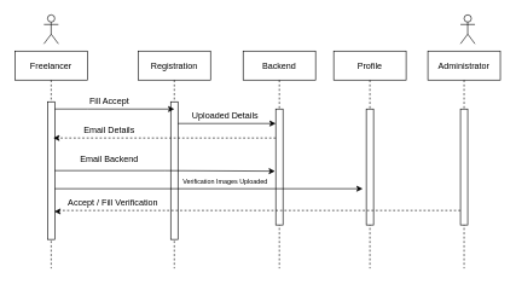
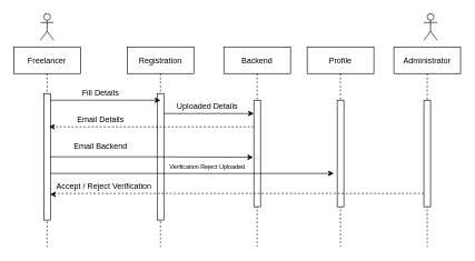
- <mxCell id="17" value="Fill Accept" style="text;html=1;align=center;verticalAlign=middle;resizable=0;points=[];autosize=1;strokeColor=none;fillColor=none;" vertex="1" parent="1"><mxGeometry x="110" y="125" width="80" height="30" as="geometry" /></mxCell>
+ <mxCell id="17" value="Fill Details" style="text;html=1;align=center;verticalAlign=middle;resizable=0;points=[];autosize=1;strokeColor=none;fillColor=none;" vertex="1" parent="1"><mxGeometry x="110" y="125" width="80" height="30" as="geometry" /></mxCell>
- <mxCell id="14" value="Verification Images Uploaded" style="text;html=1;align=center;verticalAlign=middle;resizable=0;points=[];autosize=1;strokeColor=none;fillColor=none;fontSize=9;" vertex="1" parent="12"><mxGeometry x="-95" y="170" width="140" height="20" as="geometry" /></mxCell>
+ <mxCell id="14" value="Verification Reject Uploaded" style="text;html=1;align=center;verticalAlign=middle;resizable=0;points=[];autosize=1;strokeColor=none;fillColor=none;fontSize=9;" vertex="1" parent="12"><mxGeometry x="-95" y="170" width="140" height="20" as="geometry" /></mxCell>
- <mxCell id="25" value="Accept / Fill Verification" style="text;html=1;align=center;verticalAlign=middle;resizable=0;points=[];autosize=1;strokeColor=none;fillColor=none;fontSize=12;" vertex="1" parent="1"><mxGeometry x="70" y="265" width="170" height="30" as="geometry" /></mxCell>
+ <mxCell id="25" value="Accept / Reject Verification" style="text;html=1;align=center;verticalAlign=middle;resizable=0;points=[];autosize=1;strokeColor=none;fillColor=none;fontSize=12;" vertex="1" parent="1"><mxGeometry x="70" y="265" width="170" height="30" as="geometry" /></mxCell>
